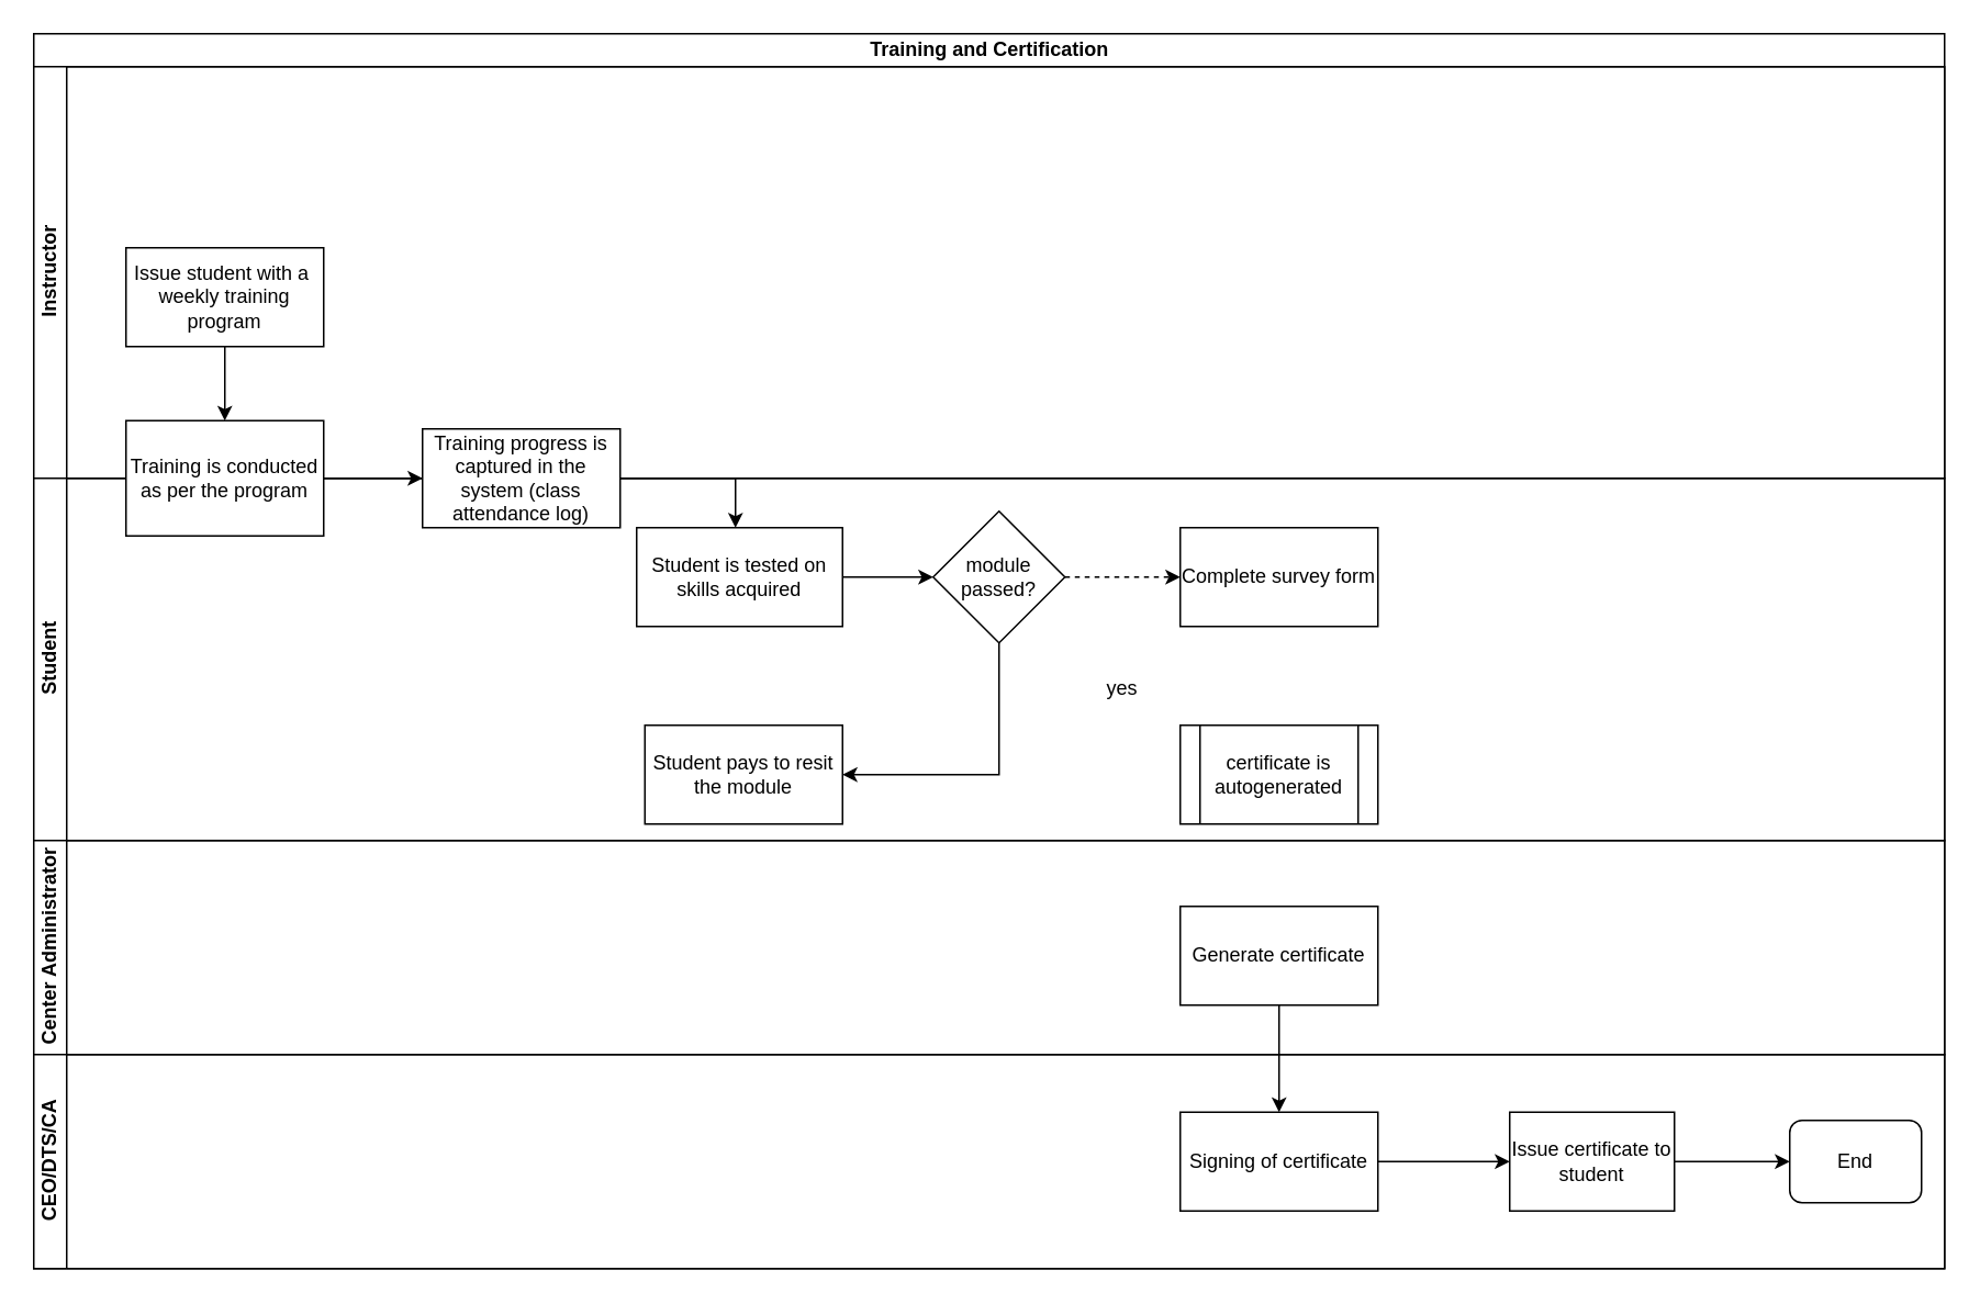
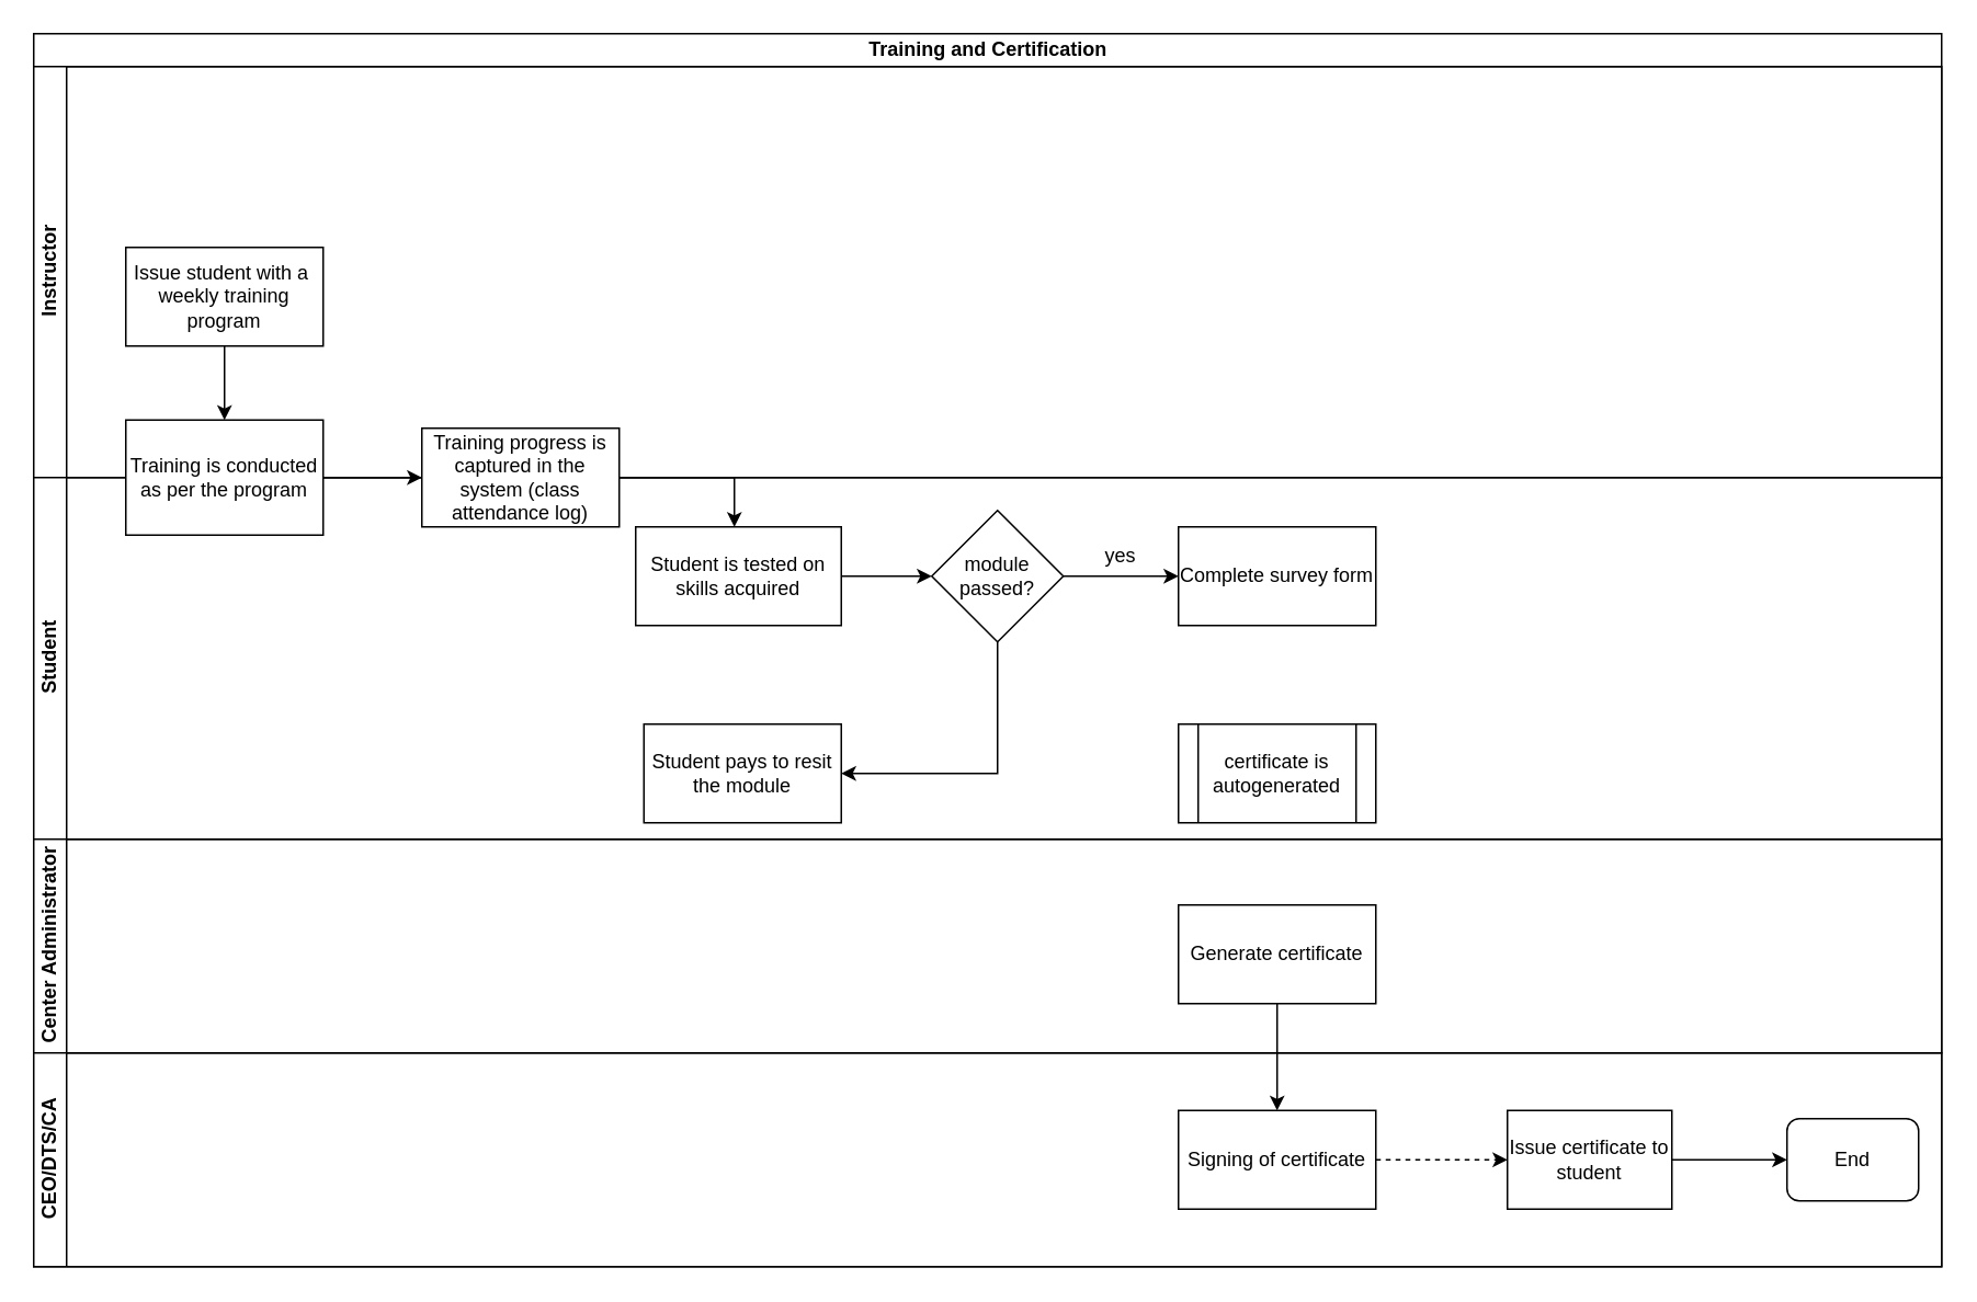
- <mxCell id="13" value="" style="edgeStyle=orthogonalEdgeStyle;rounded=0;orthogonalLoop=1;jettySize=auto;html=1;dashed=1;" edge="1" parent="6" source="9" target="12"><mxGeometry relative="1" as="geometry" /></mxCell>
+ <mxCell id="13" value="" style="edgeStyle=orthogonalEdgeStyle;rounded=0;orthogonalLoop=1;jettySize=auto;html=1;" edge="1" parent="6" source="9" target="12"><mxGeometry relative="1" as="geometry" /></mxCell>
- <mxCell id="11" value="yes" style="text;html=1;strokeColor=none;fillColor=none;align=center;verticalAlign=middle;whiteSpace=wrap;rounded=0;" vertex="1" parent="6"><mxGeometry x="641" y="118" width="40" height="20" as="geometry" /></mxCell>
+ <mxCell id="11" value="yes" style="text;html=1;strokeColor=none;fillColor=none;align=center;verticalAlign=middle;whiteSpace=wrap;rounded=0;" vertex="1" parent="6"><mxGeometry x="641" y="38" width="40" height="20" as="geometry" /></mxCell>
- <mxCell id="28" value="" style="edgeStyle=orthogonalEdgeStyle;rounded=0;orthogonalLoop=1;jettySize=auto;html=1;" edge="1" parent="1" source="20" target="27"><mxGeometry relative="1" as="geometry" /></mxCell>
+ <mxCell id="28" value="" style="edgeStyle=orthogonalEdgeStyle;rounded=0;orthogonalLoop=1;jettySize=auto;html=1;dashed=1;" edge="1" parent="1" source="20" target="27"><mxGeometry relative="1" as="geometry" /></mxCell>
